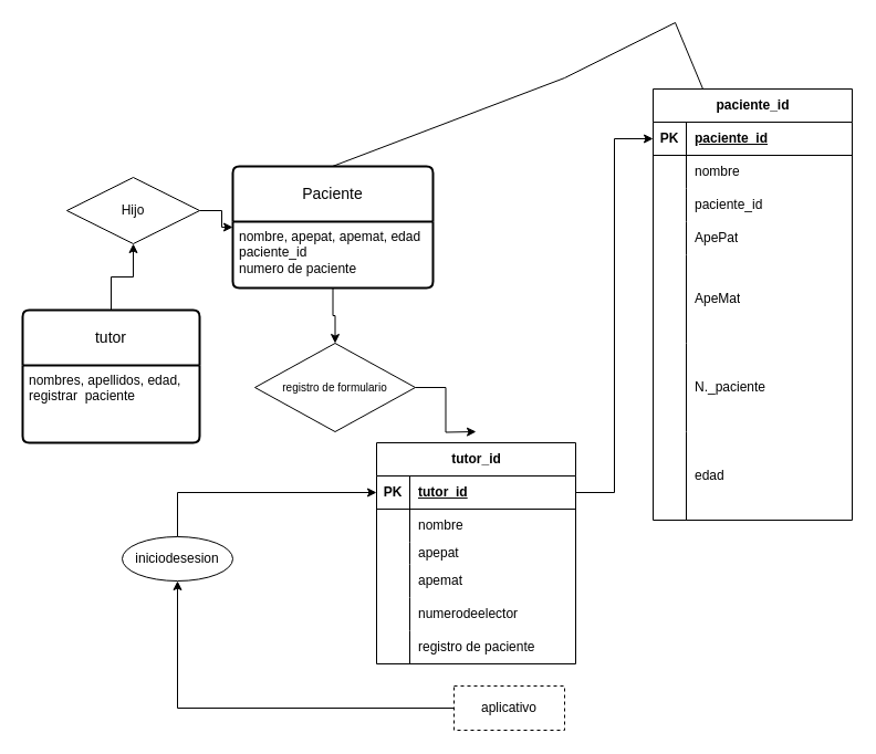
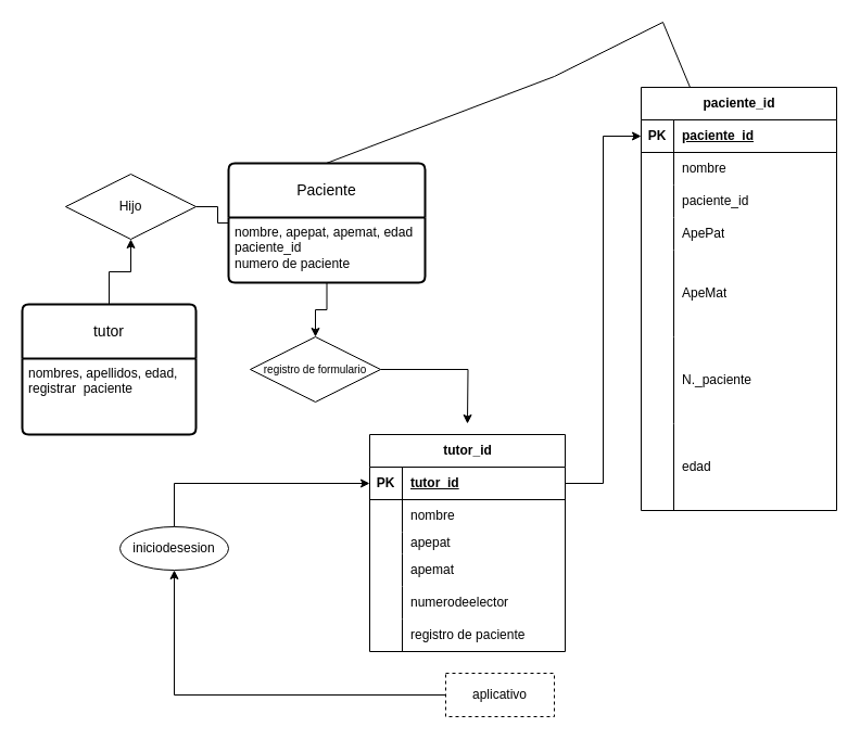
- <mxCell id="48" style="edgeStyle=orthogonalEdgeStyle;rounded=0;orthogonalLoop=1;jettySize=auto;html=1;" edge="1" parent="1" source="49" target="24"><mxGeometry relative="1" as="geometry" /></mxCell>
+ <mxCell id="48" style="edgeStyle=orthogonalEdgeStyle;rounded=0;orthogonalLoop=1;jettySize=auto;html=1;endArrow=none;" edge="1" parent="1" source="49" target="24"><mxGeometry relative="1" as="geometry" /></mxCell>
- <mxCell id="55" value="&lt;div&gt;&lt;font style=&quot;font-size: 10px;&quot;&gt;registro de formulario&lt;/font&gt;&lt;/div&gt;" style="shape=rhombus;perimeter=rhombusPerimeter;whiteSpace=wrap;html=1;align=center;" vertex="1" parent="1"><mxGeometry x="230" y="310" width="145" height="80" as="geometry" /></mxCell>
+ <mxCell id="55" value="&lt;div&gt;&lt;font style=&quot;font-size: 10px;&quot;&gt;registro de formulario&lt;/font&gt;&lt;/div&gt;" style="shape=rhombus;perimeter=rhombusPerimeter;whiteSpace=wrap;html=1;align=center;" vertex="1" parent="1"><mxGeometry x="230" y="310" width="120" height="60" as="geometry" /></mxCell>
